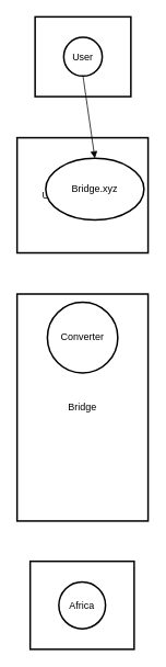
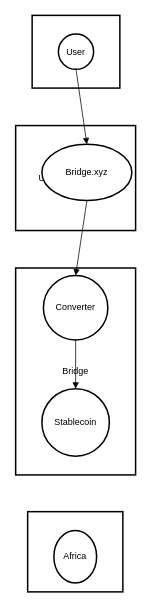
+ <mxCell id="12" value="" style="curved=1;startArrow=none;endArrow=block;exitX=0.5;exitY=1;entryX=0.5;entryY=0;" edge="1" parent="1" source="7" target="8"><mxGeometry relative="1" as="geometry"><Array as="points" /></mxGeometry></mxCell>
+ <mxCell id="13" value="" style="curved=1;startArrow=none;endArrow=block;exitX=0.5;exitY=1;entryX=0.5;entryY=0;" edge="1" parent="1" source="8" target="9"><mxGeometry relative="1" as="geometry"><Array as="points" /></mxGeometry></mxCell>
+ <mxCell id="9" value="Stablecoin" style="ellipse;aspect=fixed;strokeWidth=2;whiteSpace=wrap;" vertex="1" parent="1"><mxGeometry x="55" y="518" width="90" height="90" as="geometry" /></mxCell>
- <mxCell id="10" value="Africa" style="ellipse;aspect=fixed;strokeWidth=2;whiteSpace=wrap;" vertex="1" parent="1"><mxGeometry x="71" y="707" width="57" height="57" as="geometry" /></mxCell>
+ <mxCell id="10" value="Africa" style="ellipse;aspect=fixed;strokeWidth=2;whiteSpace=wrap;" vertex="1" parent="1"><mxGeometry x="71" y="707" width="57" height="70" as="geometry" /></mxCell>
